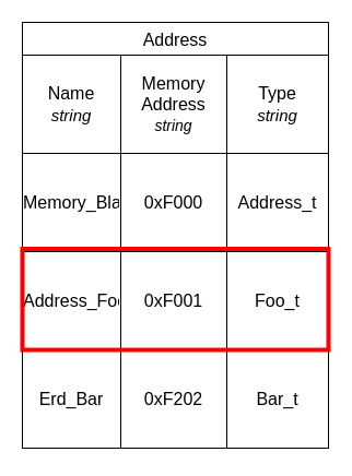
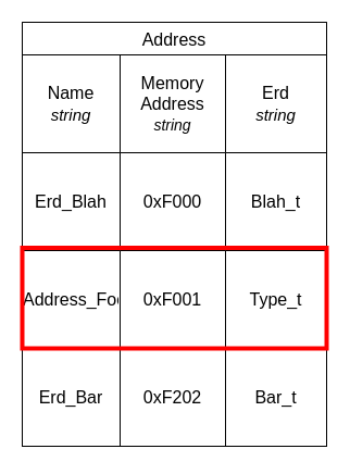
- <mxCell id="7" value="Type&lt;div&gt;&lt;i&gt;&lt;font style=&quot;font-size: 15px;&quot;&gt;string&lt;/font&gt;&lt;/i&gt;&lt;/div&gt;" style="shape=partialRectangle;html=1;whiteSpace=wrap;connectable=0;strokeColor=#000000;overflow=hidden;fillColor=none;top=0;left=0;bottom=0;right=0;pointerEvents=1;fontSize=16;fontColor=#000000;" vertex="1" parent="4"><mxGeometry x="187" width="93" height="90" as="geometry"><mxRectangle width="93" height="90" as="alternateBounds" /></mxGeometry></mxCell>
+ <mxCell id="7" value="Erd&lt;div&gt;&lt;i&gt;&lt;font style=&quot;font-size: 15px;&quot;&gt;string&lt;/font&gt;&lt;/i&gt;&lt;/div&gt;" style="shape=partialRectangle;html=1;whiteSpace=wrap;connectable=0;strokeColor=#000000;overflow=hidden;fillColor=none;top=0;left=0;bottom=0;right=0;pointerEvents=1;fontSize=16;fontColor=#000000;" vertex="1" parent="4"><mxGeometry x="187" width="93" height="90" as="geometry"><mxRectangle width="93" height="90" as="alternateBounds" /></mxGeometry></mxCell>
- <mxCell id="9" value="Memory_Blah" style="shape=partialRectangle;html=1;whiteSpace=wrap;connectable=0;strokeColor=#000000;overflow=hidden;fillColor=none;top=0;left=0;bottom=0;right=0;pointerEvents=1;fontSize=16;fontColor=#000000;" vertex="1" parent="8"><mxGeometry width="90" height="90" as="geometry"><mxRectangle width="90" height="90" as="alternateBounds" /></mxGeometry></mxCell>
+ <mxCell id="9" value="Erd_Blah" style="shape=partialRectangle;html=1;whiteSpace=wrap;connectable=0;strokeColor=#000000;overflow=hidden;fillColor=none;top=0;left=0;bottom=0;right=0;pointerEvents=1;fontSize=16;fontColor=#000000;" vertex="1" parent="8"><mxGeometry width="90" height="90" as="geometry"><mxRectangle width="90" height="90" as="alternateBounds" /></mxGeometry></mxCell>
- <mxCell id="11" value="Address_t" style="shape=partialRectangle;html=1;whiteSpace=wrap;connectable=0;strokeColor=#000000;overflow=hidden;fillColor=none;top=0;left=0;bottom=0;right=0;pointerEvents=1;fontSize=16;fontColor=#000000;" vertex="1" parent="8"><mxGeometry x="187" width="93" height="90" as="geometry"><mxRectangle width="93" height="90" as="alternateBounds" /></mxGeometry></mxCell>
+ <mxCell id="11" value="Blah_t" style="shape=partialRectangle;html=1;whiteSpace=wrap;connectable=0;strokeColor=#000000;overflow=hidden;fillColor=none;top=0;left=0;bottom=0;right=0;pointerEvents=1;fontSize=16;fontColor=#000000;" vertex="1" parent="8"><mxGeometry x="187" width="93" height="90" as="geometry"><mxRectangle width="93" height="90" as="alternateBounds" /></mxGeometry></mxCell>
- <mxCell id="15" value="Foo_t" style="shape=partialRectangle;html=1;whiteSpace=wrap;connectable=0;strokeColor=#000000;overflow=hidden;fillColor=none;top=0;left=0;bottom=0;right=0;pointerEvents=1;fontSize=16;fontColor=#000000;" vertex="1" parent="12"><mxGeometry x="187" width="93" height="90" as="geometry"><mxRectangle width="93" height="90" as="alternateBounds" /></mxGeometry></mxCell>
+ <mxCell id="15" value="Type_t" style="shape=partialRectangle;html=1;whiteSpace=wrap;connectable=0;strokeColor=#000000;overflow=hidden;fillColor=none;top=0;left=0;bottom=0;right=0;pointerEvents=1;fontSize=16;fontColor=#000000;" vertex="1" parent="12"><mxGeometry x="187" width="93" height="90" as="geometry"><mxRectangle width="93" height="90" as="alternateBounds" /></mxGeometry></mxCell>
